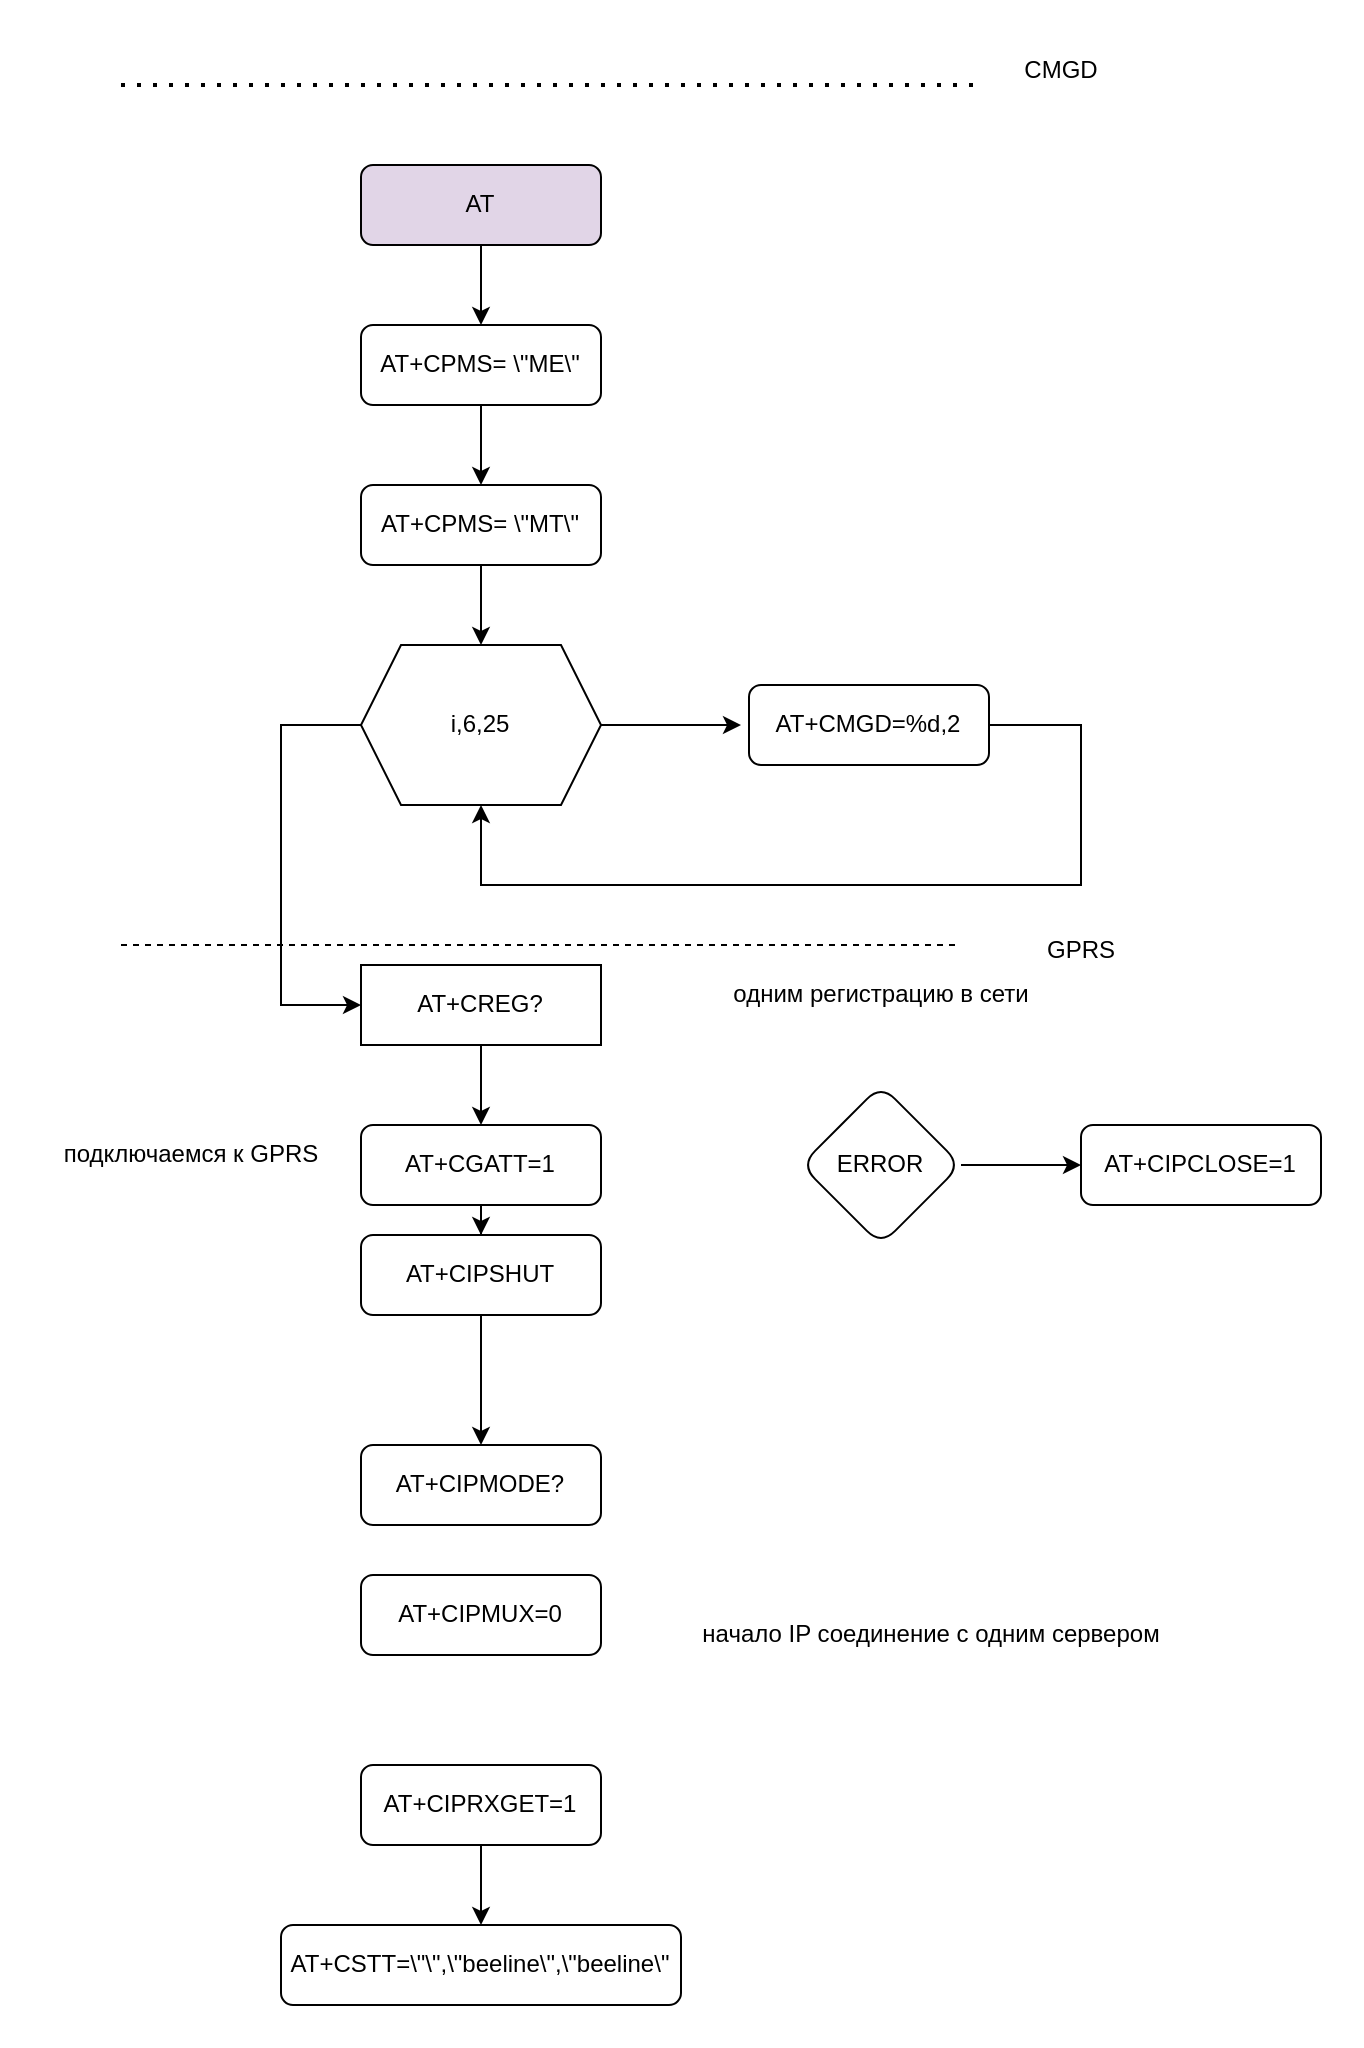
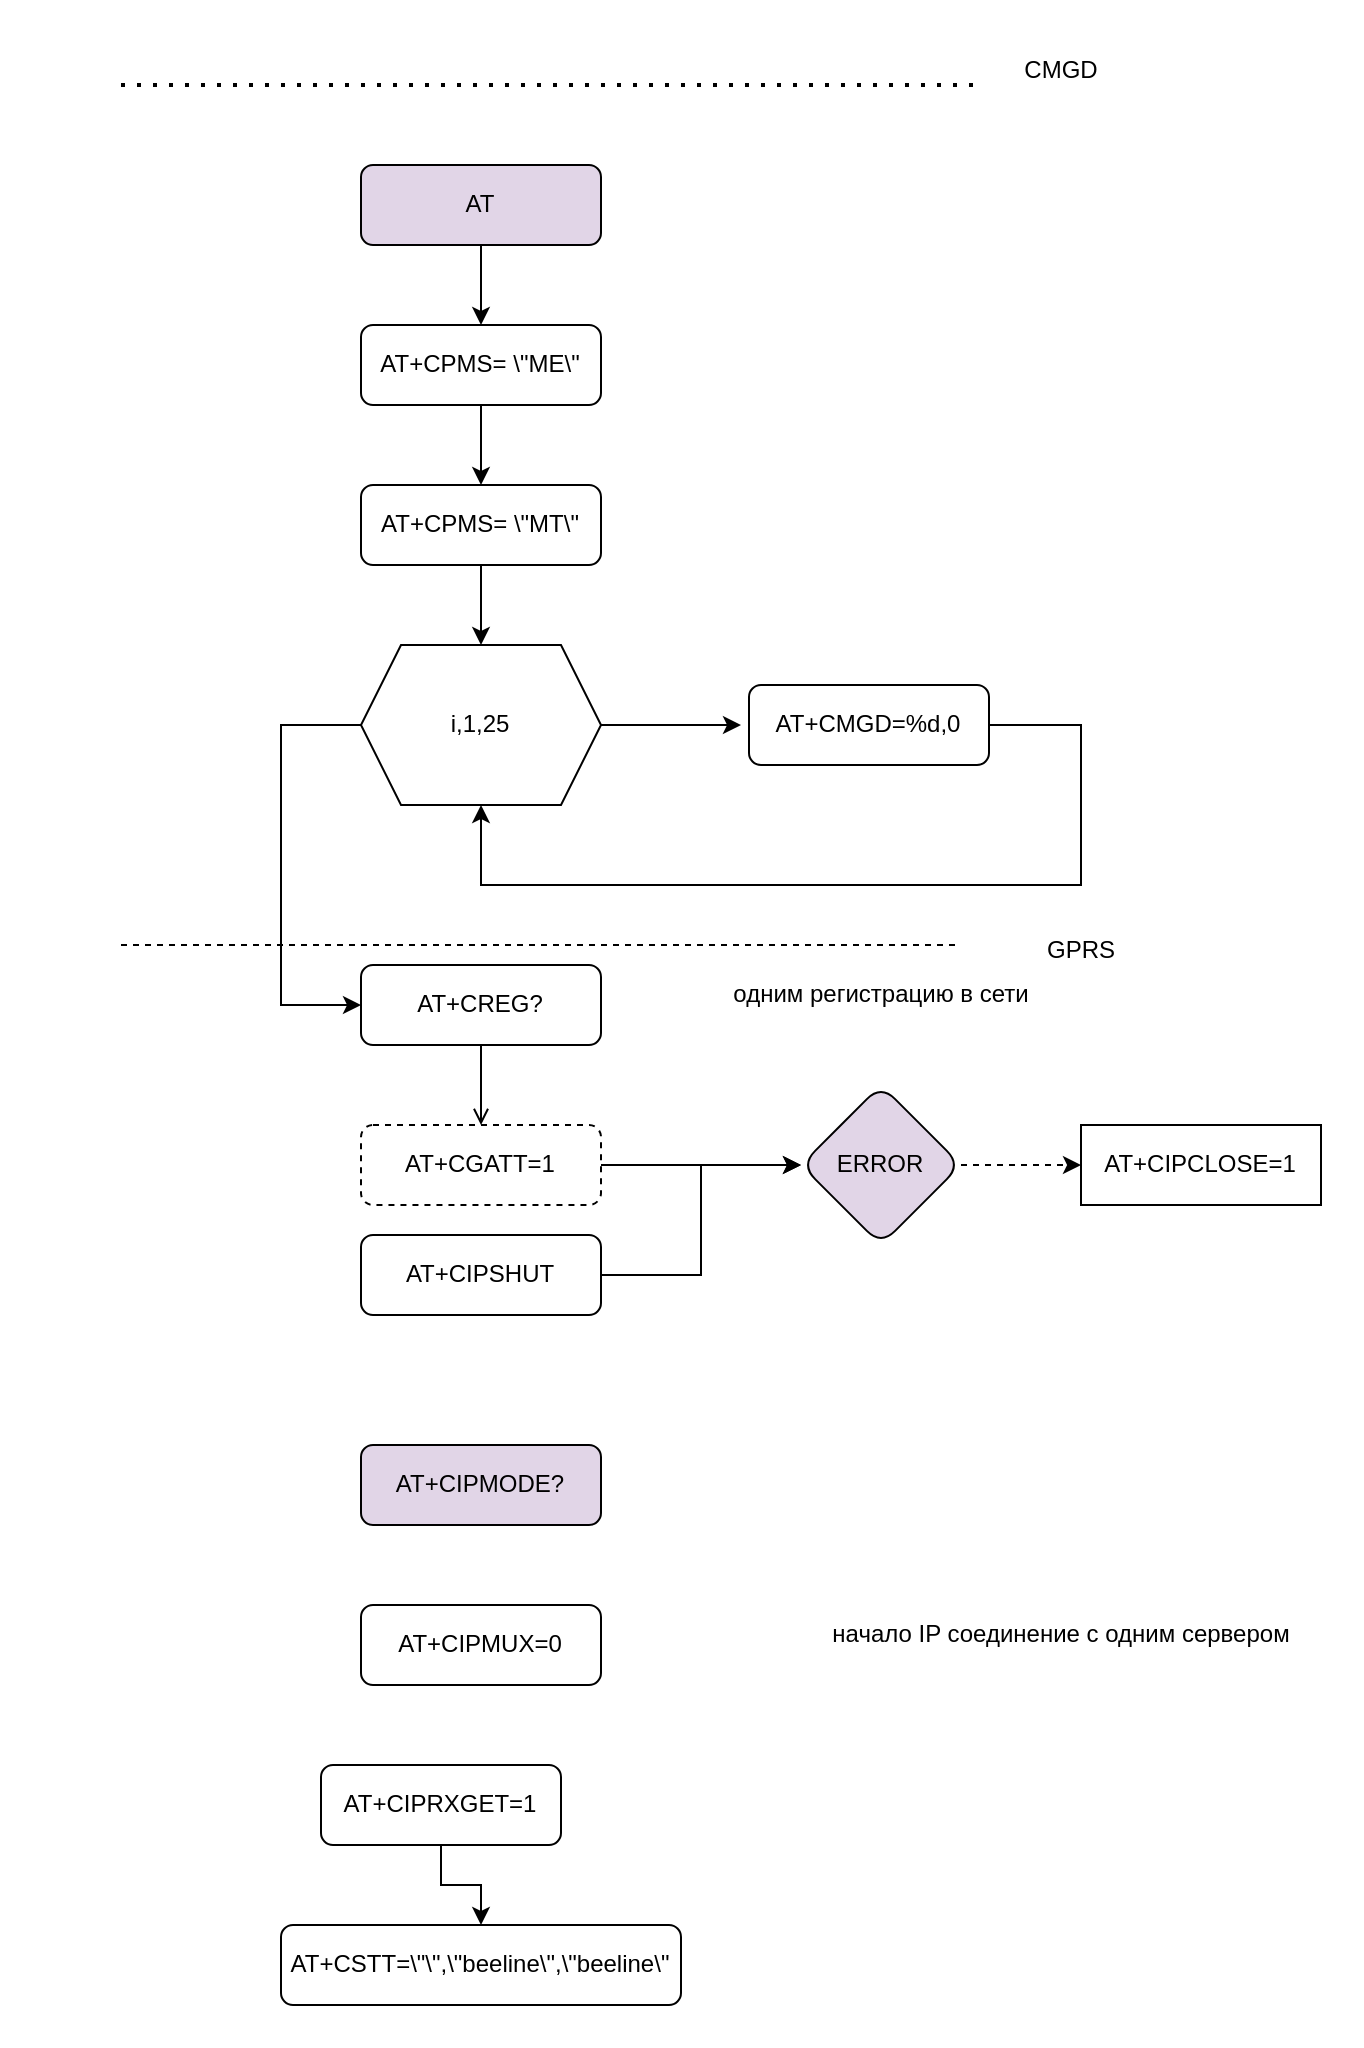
- <mxCell id="10" value="i,6,25" style="shape=hexagon;perimeter=hexagonPerimeter2;whiteSpace=wrap;html=1;fixedSize=1;" parent="1" vertex="1"><mxGeometry x="180" y="322" width="120" height="80" as="geometry" /></mxCell>
+ <mxCell id="10" value="i,1,25" style="shape=hexagon;perimeter=hexagonPerimeter2;whiteSpace=wrap;html=1;fixedSize=1;" parent="1" vertex="1"><mxGeometry x="180" y="322" width="120" height="80" as="geometry" /></mxCell>
- <mxCell id="12" value="AT+CMGD=%d,2" style="rounded=1;whiteSpace=wrap;html=1;fontSize=12;glass=0;strokeWidth=1;shadow=0;" parent="1" vertex="1"><mxGeometry x="374" y="342" width="120" height="40" as="geometry" /></mxCell>
+ <mxCell id="12" value="AT+CMGD=%d,0" style="rounded=1;whiteSpace=wrap;html=1;fontSize=12;glass=0;strokeWidth=1;shadow=0;" parent="1" vertex="1"><mxGeometry x="374" y="342" width="120" height="40" as="geometry" /></mxCell>
- <mxCell id="14" value="AT+CREG?" style="whiteSpace=wrap;html=1;fontSize=12;glass=0;strokeWidth=1;shadow=0;rounded=0;" parent="1" vertex="1"><mxGeometry x="180" y="482" width="120" height="40" as="geometry" /></mxCell>
+ <mxCell id="14" value="AT+CREG?" style="rounded=1;whiteSpace=wrap;html=1;fontSize=12;glass=0;strokeWidth=1;shadow=0;" parent="1" vertex="1"><mxGeometry x="180" y="482" width="120" height="40" as="geometry" /></mxCell>
- <mxCell id="13" value="" style="edgeStyle=orthogonalEdgeStyle;rounded=0;orthogonalLoop=1;jettySize=auto;html=1;" parent="1" source="14" target="17" edge="1"><mxGeometry relative="1" as="geometry" /></mxCell>
+ <mxCell id="13" value="" style="edgeStyle=orthogonalEdgeStyle;rounded=0;orthogonalLoop=1;jettySize=auto;html=1;endArrow=open;" parent="1" source="14" target="17" edge="1"><mxGeometry relative="1" as="geometry" /></mxCell>
- <mxCell id="26" value="подключаемся к GPRS" style="text;html=1;align=center;verticalAlign=middle;resizable=0;points=[];autosize=1;strokeColor=none;fillColor=none;" vertex="1" parent="1"><mxGeometry y="562" width="150" height="30" as="geometry" x="20" /></mxCell>
- <mxCell id="17" value="AT+CGATT=1" style="rounded=1;whiteSpace=wrap;html=1;fontSize=12;glass=0;strokeWidth=1;shadow=0;" parent="1" vertex="1"><mxGeometry x="180" y="562" width="120" height="40" as="geometry" /></mxCell>
+ <mxCell id="17" value="AT+CGATT=1" style="rounded=1;whiteSpace=wrap;html=1;fontSize=12;glass=0;strokeWidth=1;shadow=0;dashed=1;" parent="1" vertex="1"><mxGeometry x="180" y="562" width="120" height="40" as="geometry" /></mxCell>
+ <mxCell id="16" value="" style="edgeStyle=orthogonalEdgeStyle;rounded=0;orthogonalLoop=1;jettySize=auto;html=1;" edge="1" parent="1" source="17" target="28"><mxGeometry relative="1" as="geometry" /></mxCell>
- <mxCell id="28" value="ERROR" style="rhombus;whiteSpace=wrap;html=1;rounded=1;glass=0;strokeWidth=1;shadow=0;" vertex="1" parent="1"><mxGeometry x="400" y="542" width="80" height="80" as="geometry" /></mxCell>
+ <mxCell id="28" value="ERROR" style="rhombus;whiteSpace=wrap;html=1;rounded=1;glass=0;strokeWidth=1;shadow=0;fillColor=#e1d5e7;" vertex="1" parent="1"><mxGeometry x="400" y="542" width="80" height="80" as="geometry" /></mxCell>
- <mxCell id="27" value="" style="edgeStyle=orthogonalEdgeStyle;rounded=0;orthogonalLoop=1;jettySize=auto;html=1;" edge="1" parent="1" source="28" target="29"><mxGeometry relative="1" as="geometry" /></mxCell>
+ <mxCell id="27" value="" style="edgeStyle=orthogonalEdgeStyle;rounded=0;orthogonalLoop=1;jettySize=auto;html=1;dashed=1;" edge="1" parent="1" source="28" target="29"><mxGeometry relative="1" as="geometry" /></mxCell>
- <mxCell id="29" value="AT+CIPCLOSE=1" style="whiteSpace=wrap;html=1;rounded=1;glass=0;strokeWidth=1;shadow=0;" vertex="1" parent="1"><mxGeometry x="540" y="562" width="120" height="40" as="geometry" /></mxCell>
+ <mxCell id="29" value="AT+CIPCLOSE=1" style="whiteSpace=wrap;html=1;glass=0;strokeWidth=1;shadow=0;rounded=0;" vertex="1" parent="1"><mxGeometry x="540" y="562" width="120" height="40" as="geometry" /></mxCell>
- <mxCell id="15" value="" style="edgeStyle=orthogonalEdgeStyle;rounded=0;orthogonalLoop=1;jettySize=auto;html=1;" parent="1" source="17" target="19" edge="1"><mxGeometry relative="1" as="geometry" /></mxCell>
- <mxCell id="18" value="" style="edgeStyle=orthogonalEdgeStyle;rounded=0;orthogonalLoop=1;jettySize=auto;html=1;" parent="1" source="19" target="20" edge="1"><mxGeometry relative="1" as="geometry" /></mxCell>
+ <mxCell id="18" value="" style="edgeStyle=orthogonalEdgeStyle;rounded=0;orthogonalLoop=1;jettySize=auto;html=1;" parent="1" source="19" target="28" edge="1"><mxGeometry relative="1" as="geometry" /></mxCell>
- <mxCell id="20" value="AT+CIPMODE?" style="rounded=1;whiteSpace=wrap;html=1;fontSize=12;glass=0;strokeWidth=1;shadow=0;" parent="1" vertex="1"><mxGeometry x="180" y="722" width="120" height="40" as="geometry" /></mxCell>
+ <mxCell id="20" value="AT+CIPMODE?" style="rounded=1;whiteSpace=wrap;html=1;fontSize=12;glass=0;strokeWidth=1;shadow=0;fillColor=#e1d5e7;" parent="1" vertex="1"><mxGeometry x="180" y="722" width="120" height="40" as="geometry" /></mxCell>
- <mxCell id="30" value="AT+CIPMUX=0" style="rounded=1;whiteSpace=wrap;html=1;fontSize=12;glass=0;strokeWidth=1;shadow=0;" vertex="1" parent="1"><mxGeometry x="180" y="787" width="120" height="40" as="geometry" /></mxCell>
+ <mxCell id="30" value="AT+CIPMUX=0" style="rounded=1;whiteSpace=wrap;html=1;fontSize=12;glass=0;strokeWidth=1;shadow=0;" vertex="1" parent="1"><mxGeometry x="180" y="802" width="120" height="40" as="geometry" /></mxCell>
- <mxCell id="31" value="начало IP соединение с одним сервером" style="text;html=1;align=center;verticalAlign=middle;resizable=0;points=[];autosize=1;strokeColor=none;fillColor=none;" vertex="1" parent="1"><mxGeometry x="340" y="802" width="250" height="30" as="geometry" /></mxCell>
+ <mxCell id="31" value="начало IP соединение с одним сервером" style="text;html=1;align=center;verticalAlign=middle;resizable=0;points=[];autosize=1;strokeColor=none;fillColor=none;" vertex="1" parent="1"><mxGeometry x="405" y="802" width="250" height="30" as="geometry" /></mxCell>
- <mxCell id="33" value="AT+CIPRXGET=1" style="rounded=1;whiteSpace=wrap;html=1;fontSize=12;glass=0;strokeWidth=1;shadow=0;" vertex="1" parent="1"><mxGeometry x="180" y="882" width="120" height="40" as="geometry" /></mxCell>
+ <mxCell id="33" value="AT+CIPRXGET=1" style="rounded=1;whiteSpace=wrap;html=1;fontSize=12;glass=0;strokeWidth=1;shadow=0;" vertex="1" parent="1"><mxGeometry x="160" y="882" width="120" height="40" as="geometry" /></mxCell>
